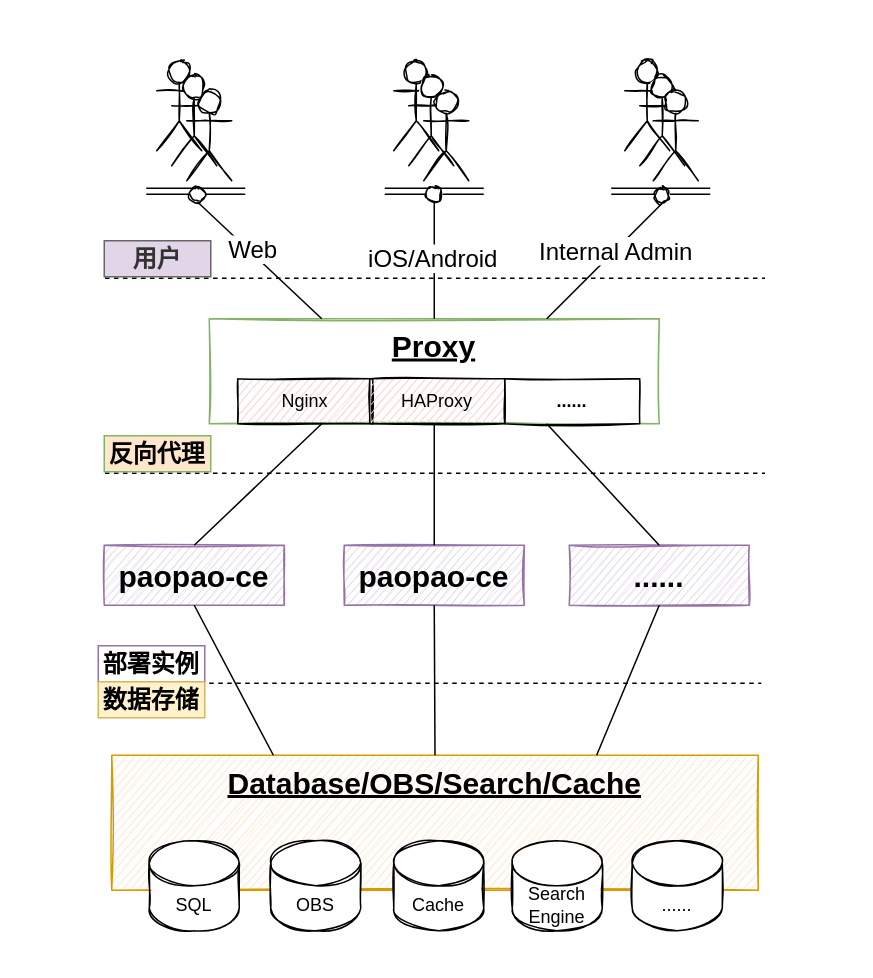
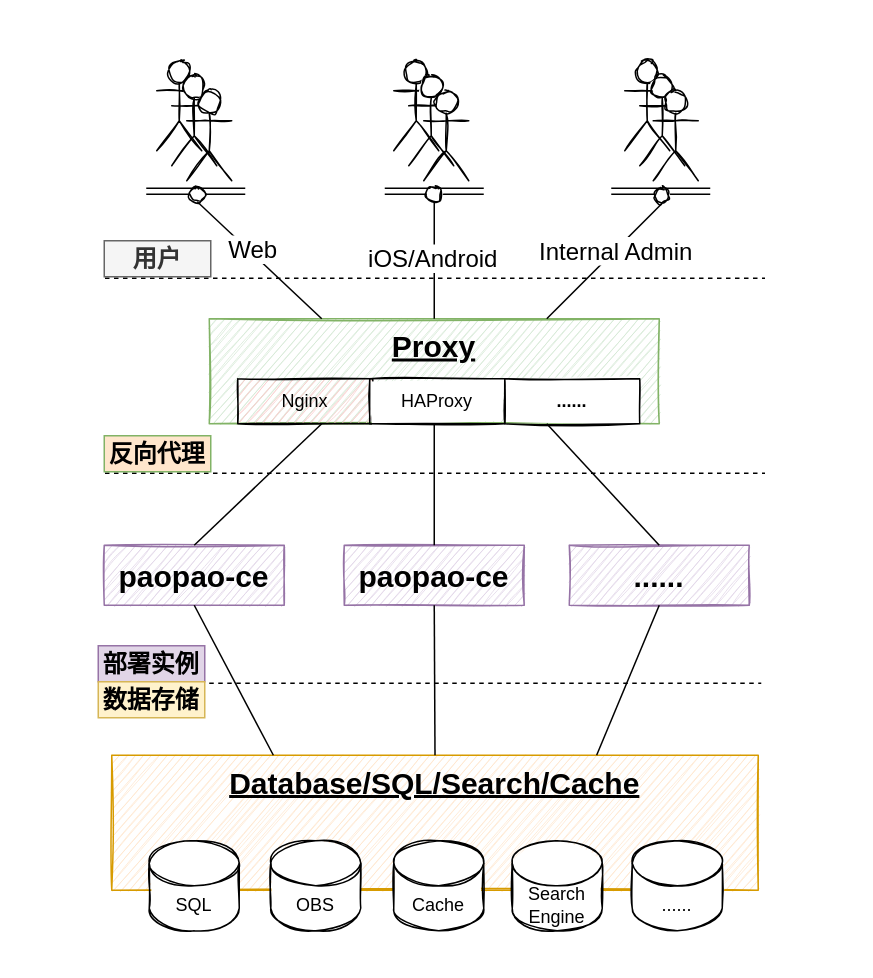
- <mxCell id="46" value="用户" style="rounded=0;whiteSpace=wrap;html=1;labelBackgroundColor=none;sketch=0;strokeWidth=1;fontSize=16;fillColor=#e1d5e7;strokeColor=#666666;fontStyle=1;fontColor=#333333;" vertex="1" parent="1"><mxGeometry x="69" y="160" width="71" height="24" as="geometry" /></mxCell>
+ <mxCell id="46" value="用户" style="rounded=0;whiteSpace=wrap;html=1;labelBackgroundColor=none;sketch=0;strokeWidth=1;fontSize=16;fillColor=#f5f5f5;strokeColor=#666666;fontStyle=1;fontColor=#333333;" vertex="1" parent="1"><mxGeometry x="69" y="160" width="71" height="24" as="geometry" /></mxCell>
- <mxCell id="3" value="Proxy" style="rounded=0;whiteSpace=wrap;html=1;fontSize=20;fontStyle=5;sketch=1;fillColor=#ffffff;strokeColor=#82b366;fillStyle=auto;verticalAlign=top;align=center;" vertex="1" parent="1"><mxGeometry x="139" y="212" width="300" height="70" as="geometry" /></mxCell>
+ <mxCell id="3" value="Proxy" style="rounded=0;whiteSpace=wrap;html=1;fontSize=20;fontStyle=5;sketch=1;fillColor=#d5e8d4;strokeColor=#82b366;fillStyle=auto;verticalAlign=top;align=center;" vertex="1" parent="1"><mxGeometry x="139" y="212" width="300" height="70" as="geometry" /></mxCell>
- <mxCell id="20" value="HAProxy" style="rounded=0;whiteSpace=wrap;html=1;sketch=1;fontStyle=0;fillColor=#f8cecc;" vertex="1" parent="1"><mxGeometry x="246" y="252" width="90" height="30" as="geometry" /></mxCell>
+ <mxCell id="20" value="HAProxy" style="rounded=0;whiteSpace=wrap;html=1;sketch=1;fontStyle=0" vertex="1" parent="1"><mxGeometry x="246" y="252" width="90" height="30" as="geometry" /></mxCell>
- <mxCell id="48" value="部署实例" style="rounded=0;whiteSpace=wrap;html=1;labelBackgroundColor=none;sketch=0;strokeWidth=1;fontSize=16;fillColor=#ffffff;strokeColor=#9673a6;fontStyle=1;" vertex="1" parent="1"><mxGeometry x="65" y="430" width="71" height="24" as="geometry" /></mxCell>
+ <mxCell id="48" value="部署实例" style="rounded=0;whiteSpace=wrap;html=1;labelBackgroundColor=none;sketch=0;strokeWidth=1;fontSize=16;fillColor=#e1d5e7;strokeColor=#9673a6;fontStyle=1" vertex="1" parent="1"><mxGeometry x="65" y="430" width="71" height="24" as="geometry" /></mxCell>
- <mxCell id="10" value="Database/OBS/Search/Cache" style="rounded=0;whiteSpace=wrap;html=1;fontSize=20;fontStyle=5;sketch=1;fillColor=#ffe6cc;strokeColor=#d79b00;fillStyle=auto;verticalAlign=top;align=center;" vertex="1" parent="1"><mxGeometry x="74" y="503" width="431" height="90" as="geometry" /></mxCell>
+ <mxCell id="10" value="Database/SQL/Search/Cache" style="rounded=0;whiteSpace=wrap;html=1;fontSize=20;fontStyle=5;sketch=1;fillColor=#ffe6cc;strokeColor=#d79b00;fillStyle=auto;verticalAlign=top;align=center;" vertex="1" parent="1"><mxGeometry x="74" y="503" width="431" height="90" as="geometry" /></mxCell>
